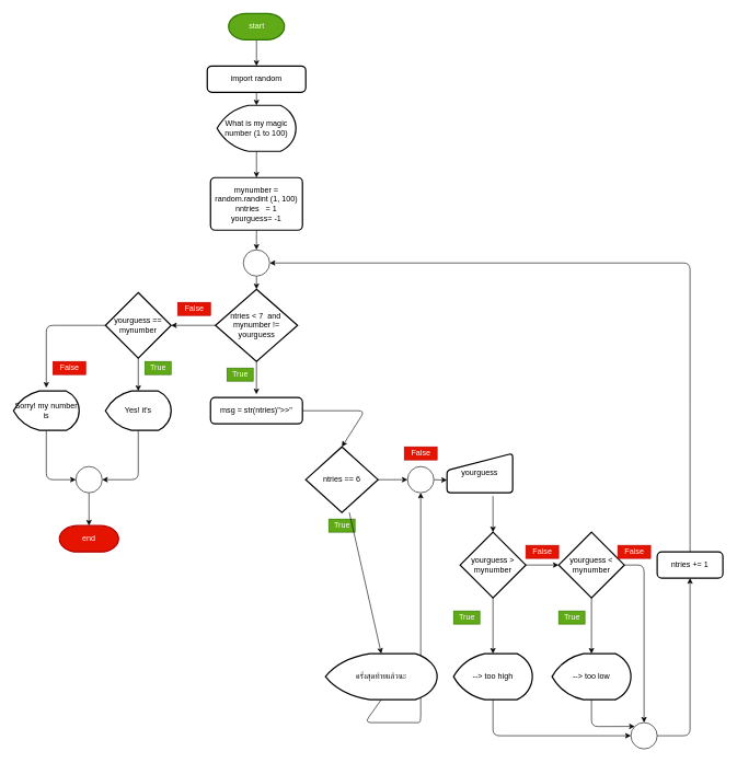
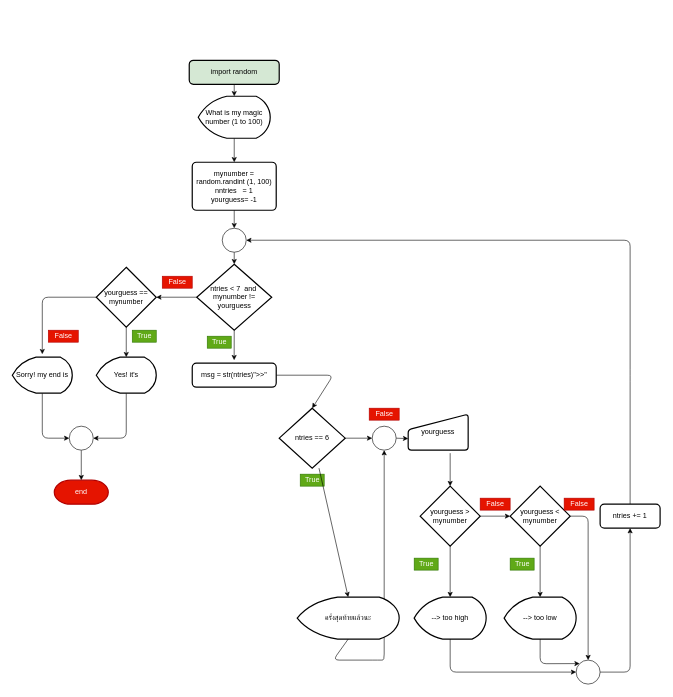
- <mxCell id="3" value="start" style="strokeWidth=2;html=1;shape=mxgraph.flowchart.terminator;whiteSpace=wrap;fillColor=#60a917;fontColor=#ffffff;strokeColor=#2D7600;" parent="1" vertex="1"><mxGeometry x="347.5" y="20" width="85" height="40" as="geometry" /></mxCell>
- <mxCell id="2" style="edgeStyle=none;html=1;exitX=0.5;exitY=1;exitDx=0;exitDy=0;exitPerimeter=0;entryX=0.5;entryY=0;entryDx=0;entryDy=0;" parent="1" source="3" target="5" edge="1"><mxGeometry relative="1" as="geometry" /></mxCell>
- <mxCell id="5" value="import random" style="rounded=1;whiteSpace=wrap;html=1;absoluteArcSize=1;arcSize=14;strokeWidth=2;" parent="1" vertex="1"><mxGeometry x="315" y="100" width="150" height="40" as="geometry" /></mxCell>
+ <mxCell id="5" value="import random" style="rounded=1;whiteSpace=wrap;html=1;absoluteArcSize=1;arcSize=14;strokeWidth=2;fillColor=#d5e8d4;" parent="1" vertex="1"><mxGeometry x="315" y="100" width="150" height="40" as="geometry" /></mxCell>
- <mxCell id="56" value="Sorry! my number is" style="strokeWidth=2;html=1;shape=mxgraph.flowchart.display;whiteSpace=wrap;" parent="1" vertex="1"><mxGeometry x="20" y="595" width="100" height="60" as="geometry" /></mxCell>
+ <mxCell id="56" value="Sorry! my end is" style="strokeWidth=2;html=1;shape=mxgraph.flowchart.display;whiteSpace=wrap;" parent="1" vertex="1"><mxGeometry x="20" y="595" width="100" height="60" as="geometry" /></mxCell>
